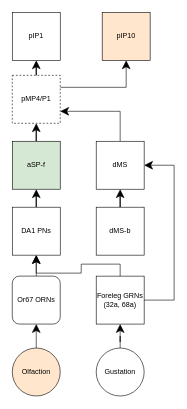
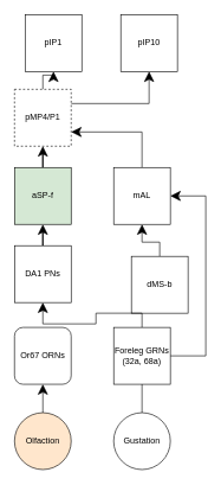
- <mxCell id="5" value="&lt;div align=&quot;center&quot;&gt;pIP1&lt;/div&gt;" style="whiteSpace=wrap;html=1;aspect=fixed;align=center;" parent="1" vertex="1"><mxGeometry x="20" y="20" width="80" height="80" as="geometry" /></mxCell>
+ <mxCell id="5" value="&lt;div align=&quot;center&quot;&gt;pIP1&lt;/div&gt;" style="whiteSpace=wrap;html=1;aspect=fixed;align=center;" parent="1" vertex="1"><mxGeometry x="35" y="20" width="80" height="80" as="geometry" /></mxCell>
- <mxCell id="4" value="pIP10" style="whiteSpace=wrap;html=1;aspect=fixed;align=center;fillColor=#ffe6cc;" parent="1" vertex="1"><mxGeometry x="170" y="20" width="80" height="80" as="geometry" /></mxCell>
+ <mxCell id="4" value="pIP10" style="whiteSpace=wrap;html=1;aspect=fixed;align=center;" parent="1" vertex="1"><mxGeometry x="170" y="20" width="80" height="80" as="geometry" /></mxCell>
- <mxCell id="3" value="&lt;div align=&quot;center&quot;&gt;dMS&lt;/div&gt;" style="whiteSpace=wrap;html=1;aspect=fixed;align=center;" parent="1" vertex="1"><mxGeometry x="160" y="235" width="80" height="80" as="geometry" /></mxCell>
+ <mxCell id="3" value="&lt;div align=&quot;center&quot;&gt;mAL&lt;/div&gt;" style="whiteSpace=wrap;html=1;aspect=fixed;align=center;" parent="1" vertex="1"><mxGeometry x="160" y="235" width="80" height="80" as="geometry" /></mxCell>
- <mxCell id="14" value="dMS-b" style="whiteSpace=wrap;html=1;aspect=fixed;align=center;" parent="1" vertex="1"><mxGeometry x="160" y="345" width="80" height="80" as="geometry" /></mxCell>
+ <mxCell id="14" value="dMS-b" style="whiteSpace=wrap;html=1;aspect=fixed;align=center;" parent="1" vertex="1"><mxGeometry x="185" y="360" width="80" height="80" as="geometry" /></mxCell>
- <mxCell id="15" style="edgeStyle=orthogonalEdgeStyle;rounded=0;orthogonalLoop=1;jettySize=auto;html=1;exitX=0.5;exitY=0;exitDx=0;exitDy=0;entryX=0.5;entryY=1;entryDx=0;entryDy=0;endArrow=classic;endFill=1;endSize=12;" parent="1" source="16" target="12" edge="1"><mxGeometry relative="1" as="geometry" /></mxCell>
- <mxCell id="22" style="edgeStyle=orthogonalEdgeStyle;rounded=0;orthogonalLoop=1;jettySize=auto;html=1;exitX=0.5;exitY=0;exitDx=0;exitDy=0;endArrow=classic;endFill=1;endSize=12;" parent="1" source="23" target="19" edge="1"><mxGeometry relative="1" as="geometry" /></mxCell>
+ <mxCell id="22" style="edgeStyle=orthogonalEdgeStyle;rounded=0;orthogonalLoop=1;jettySize=auto;html=1;exitX=0.5;exitY=0;exitDx=0;exitDy=0;endArrow=none;endFill=1;endSize=12;" parent="1" source="23" target="19" edge="1"><mxGeometry relative="1" as="geometry" /></mxCell>
